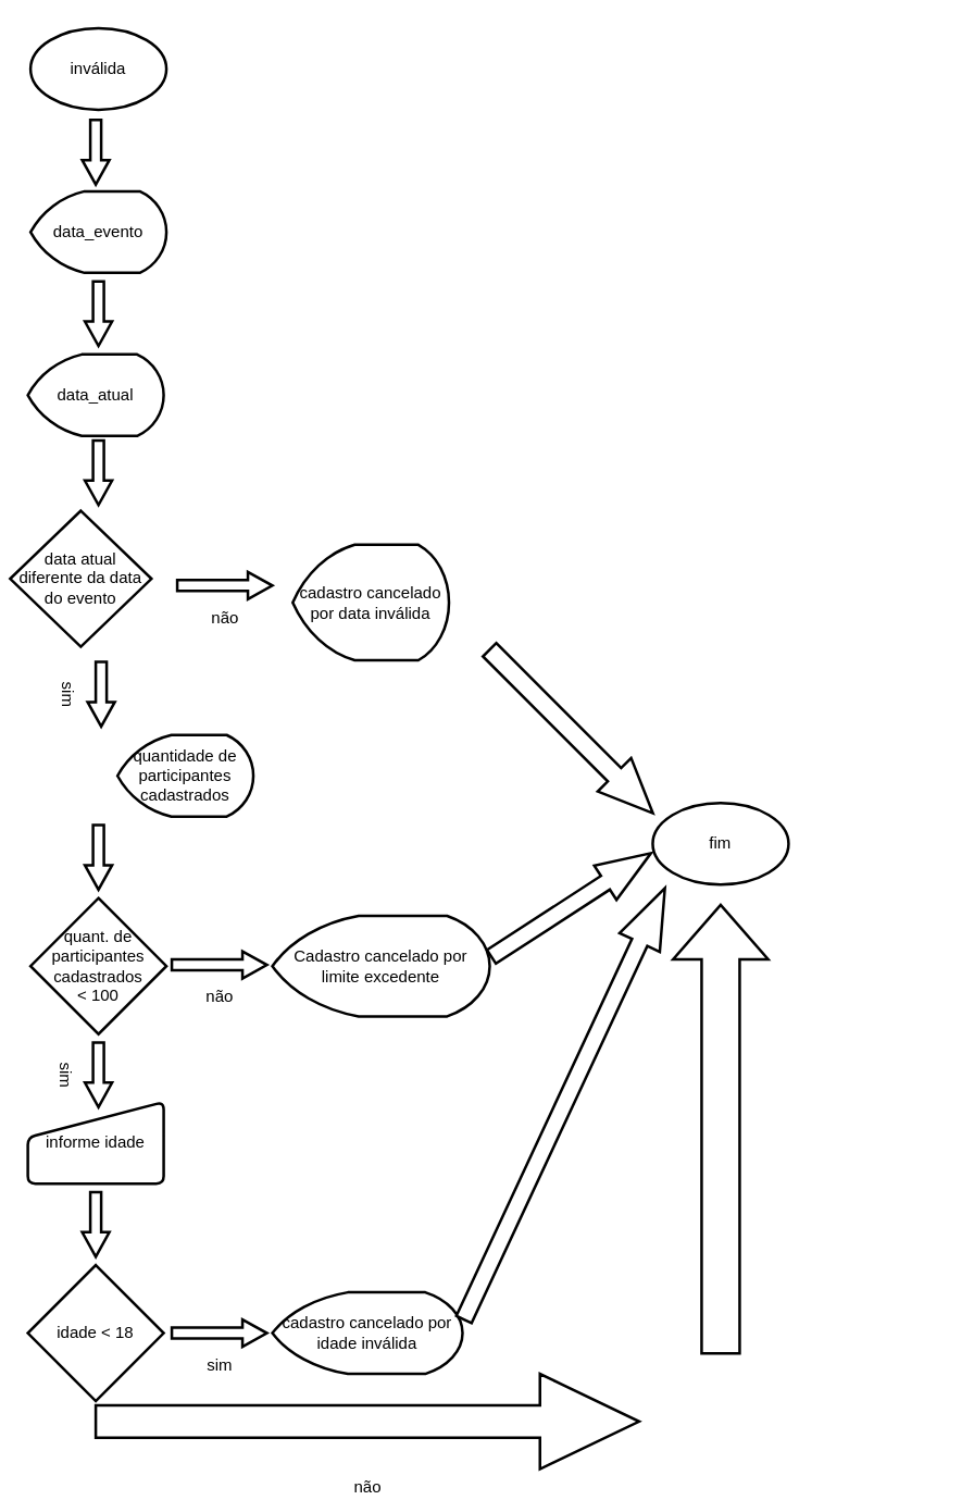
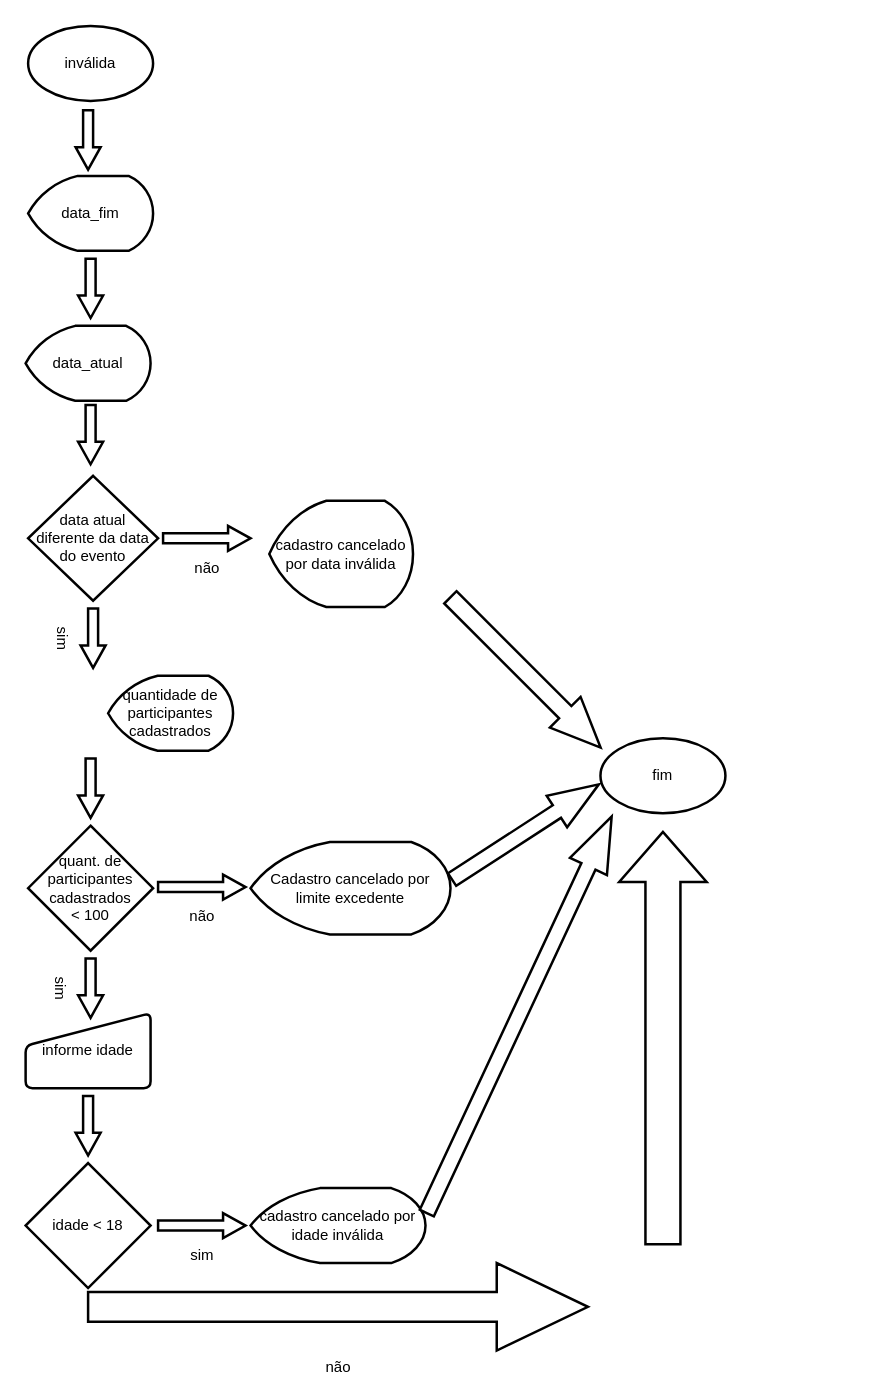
- <mxCell id="2" value="data_evento" style="strokeWidth=2;html=1;shape=mxgraph.flowchart.display;whiteSpace=wrap;" vertex="1" parent="1"><mxGeometry x="22" y="140" width="100" height="60" as="geometry" /></mxCell>
+ <mxCell id="2" value="data_fim" style="strokeWidth=2;html=1;shape=mxgraph.flowchart.display;whiteSpace=wrap;" vertex="1" parent="1"><mxGeometry x="22" y="140" width="100" height="60" as="geometry" /></mxCell>
- <mxCell id="5" value="data atual diferente da data do evento" style="strokeWidth=2;html=1;shape=mxgraph.flowchart.decision;whiteSpace=wrap;" vertex="1" parent="1"><mxGeometry x="7" y="375" width="104" height="100" as="geometry" /></mxCell>
+ <mxCell id="5" value="data atual diferente da data do evento" style="strokeWidth=2;html=1;shape=mxgraph.flowchart.decision;whiteSpace=wrap;" vertex="1" parent="1"><mxGeometry x="22" y="380" width="104" height="100" as="geometry" /></mxCell>
